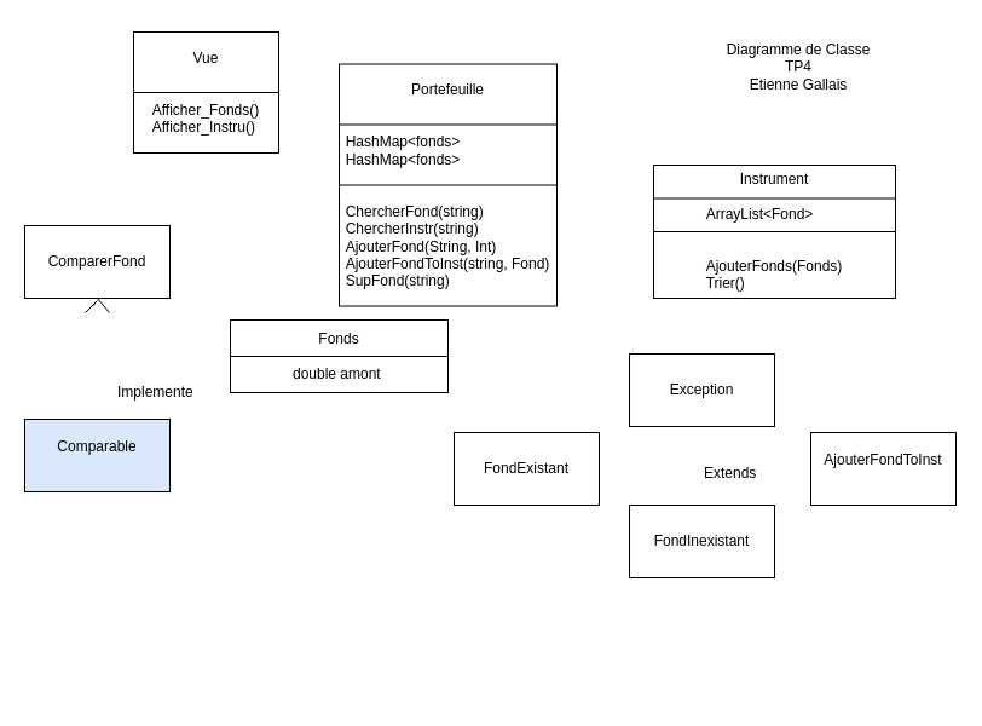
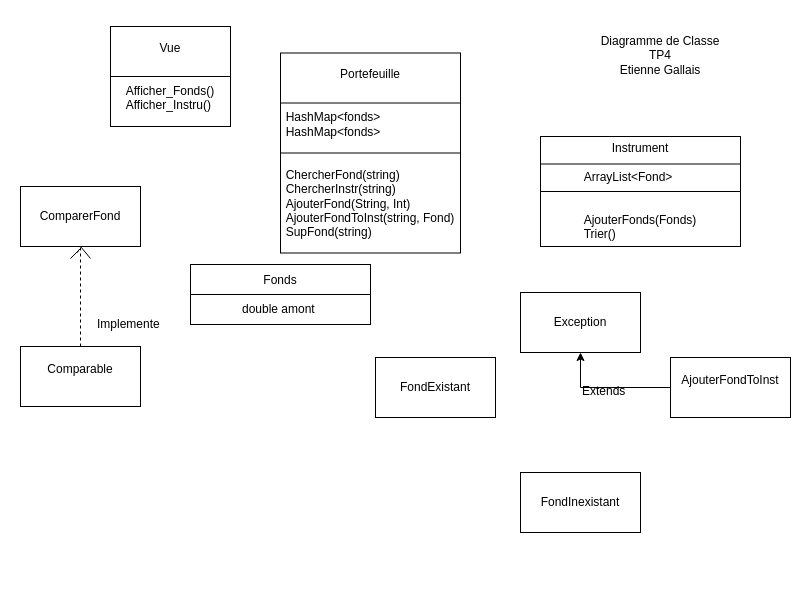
+ <mxCell id="21" value="" style="endArrow=none;dashed=1;html=1;exitX=0.5;exitY=0;exitDx=0;exitDy=0;entryX=0.5;entryY=1;entryDx=0;entryDy=0;" edge="1" parent="1" source="17" target="10"><mxGeometry width="50" height="50" relative="1" as="geometry"><mxPoint x="80" y="346" as="sourcePoint" /><mxPoint x="83" y="253" as="targetPoint" /></mxGeometry></mxCell>
- <mxCell id="17" value="Comparable&lt;br&gt;&lt;br&gt;" style="rounded=0;whiteSpace=wrap;html=1;fillColor=#dae8fc;" vertex="1" parent="1"><mxGeometry x="20" y="346" width="120" height="60" as="geometry" /></mxCell>
+ <mxCell id="17" value="Comparable&lt;br&gt;&lt;br&gt;" style="rounded=0;whiteSpace=wrap;html=1;" vertex="1" parent="1"><mxGeometry x="20" y="346" width="120" height="60" as="geometry" /></mxCell>
+ <mxCell id="14" style="edgeStyle=orthogonalEdgeStyle;rounded=0;orthogonalLoop=1;jettySize=auto;html=1;entryX=0.5;entryY=1;entryDx=0;entryDy=0;" edge="1" parent="1" source="15" target="11"><mxGeometry relative="1" as="geometry" /></mxCell>
- <mxCell id="13" value="FondInexistant" style="rounded=0;whiteSpace=wrap;html=1;" vertex="1" parent="1"><mxGeometry x="520" y="417" width="120" height="60" as="geometry" /></mxCell>
+ <mxCell id="13" value="FondInexistant" style="rounded=0;whiteSpace=wrap;html=1;" vertex="1" parent="1"><mxGeometry x="520" y="472" width="120" height="60" as="geometry" /></mxCell>
